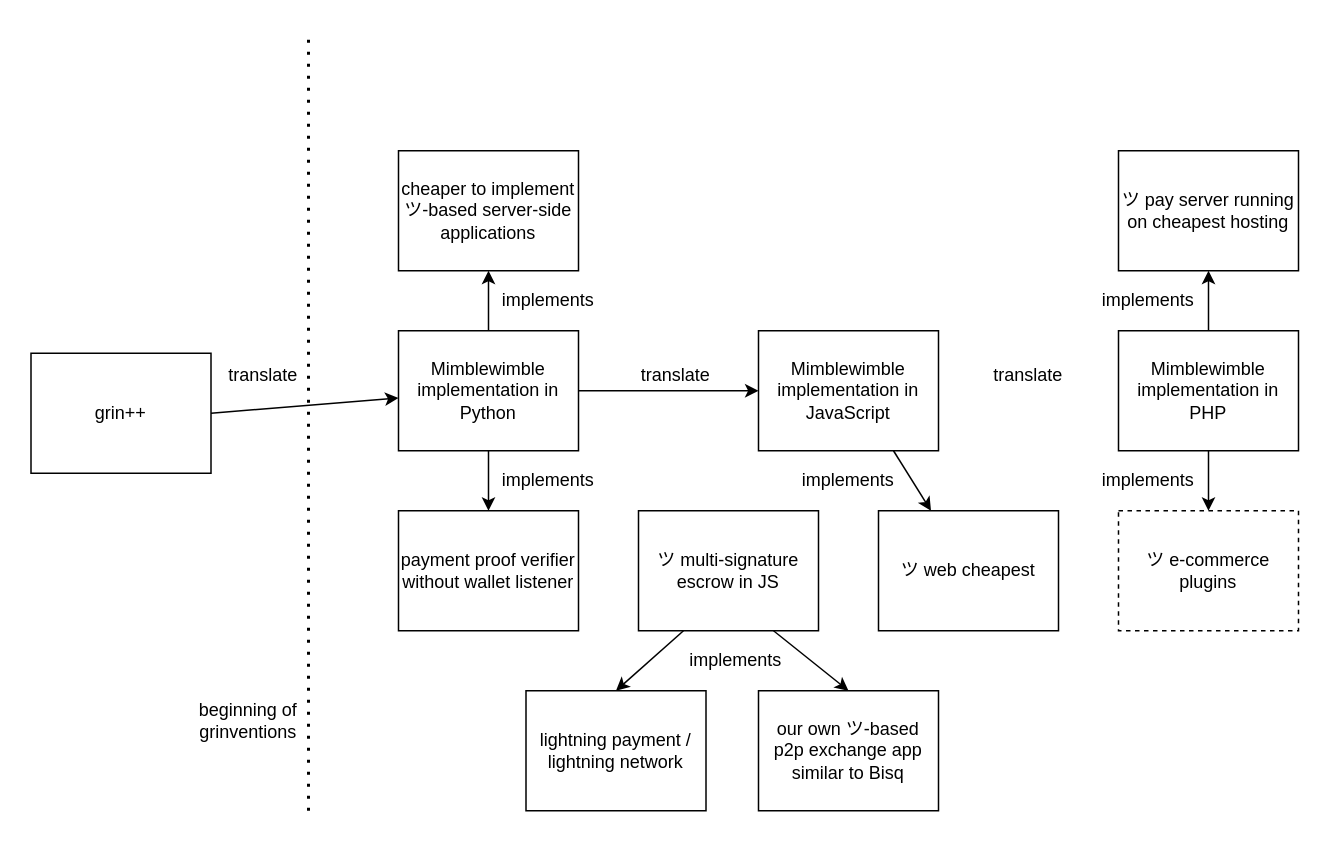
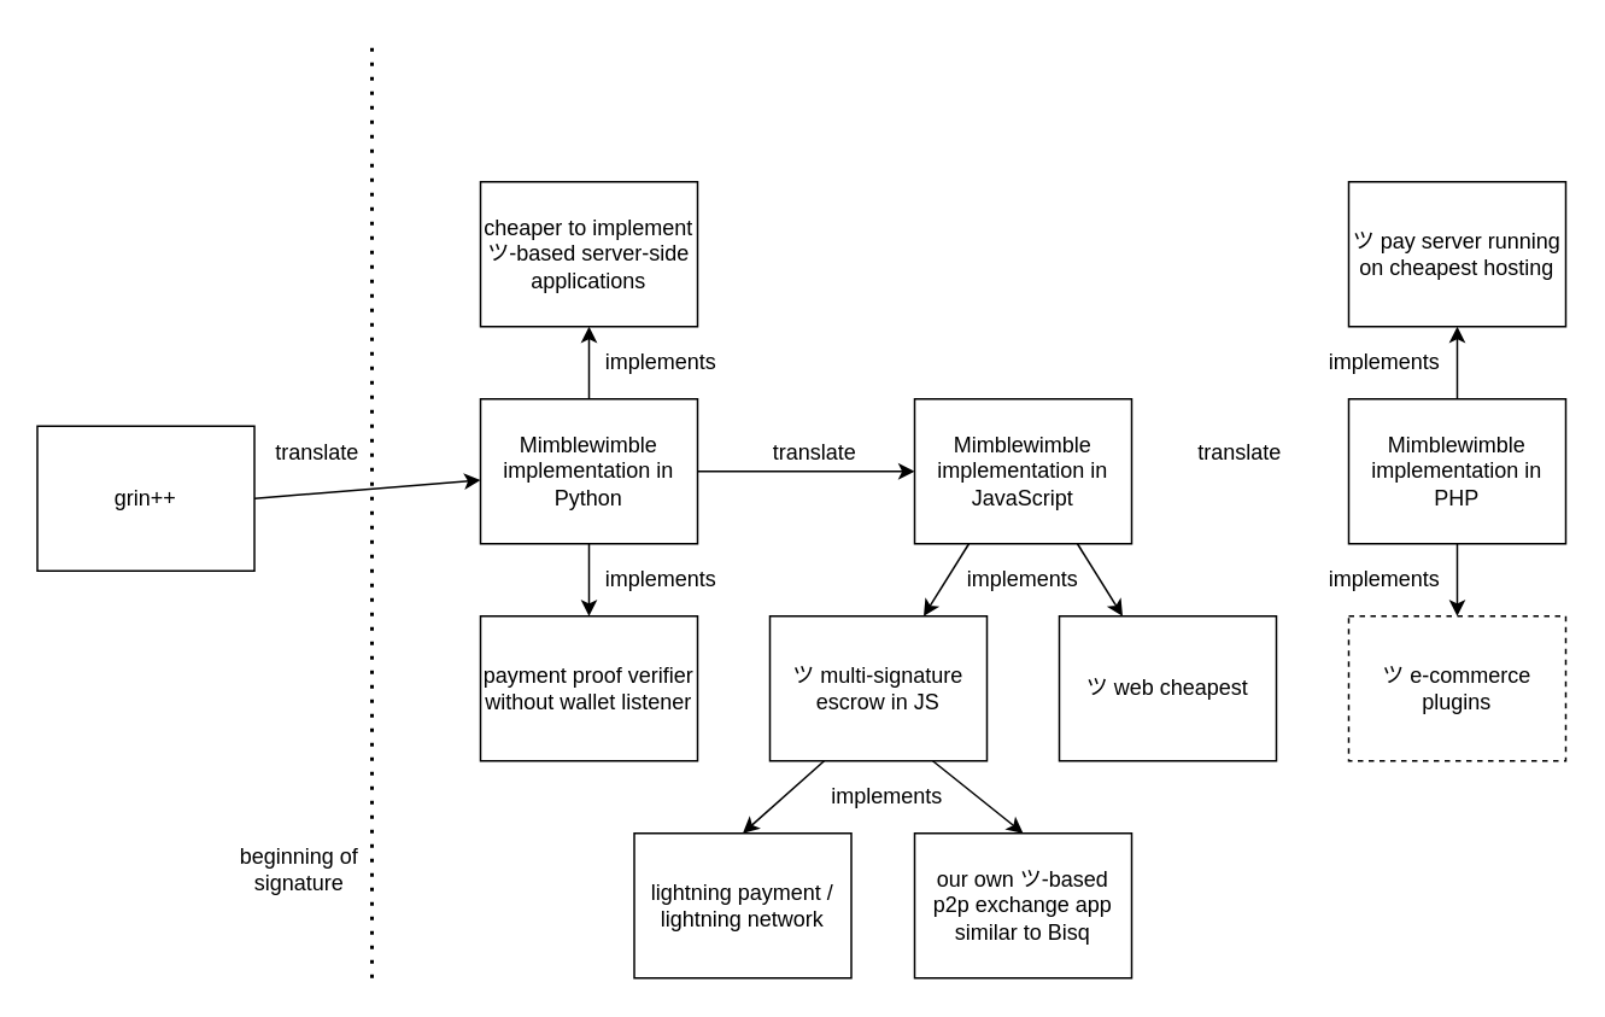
+ <mxCell id="17" value="" style="endArrow=classic;html=1;exitX=0.25;exitY=1;exitDx=0;exitDy=0;" edge="1" parent="1" source="6" target="13"><mxGeometry width="50" height="50" relative="1" as="geometry"><mxPoint x="395" y="340" as="sourcePoint" /><mxPoint x="445" y="290" as="targetPoint" /></mxGeometry></mxCell>
- <mxCell id="4" value="beginning of grinventions" style="text;html=1;strokeColor=none;fillColor=none;align=center;verticalAlign=middle;whiteSpace=wrap;rounded=0;" vertex="1" parent="1"><mxGeometry x="115" y="470" width="100" height="20" as="geometry" /></mxCell>
+ <mxCell id="4" value="beginning of signature" style="text;html=1;strokeColor=none;fillColor=none;align=center;verticalAlign=middle;whiteSpace=wrap;rounded=0;" vertex="1" parent="1"><mxGeometry x="115" y="470" width="100" height="20" as="geometry" /></mxCell>
